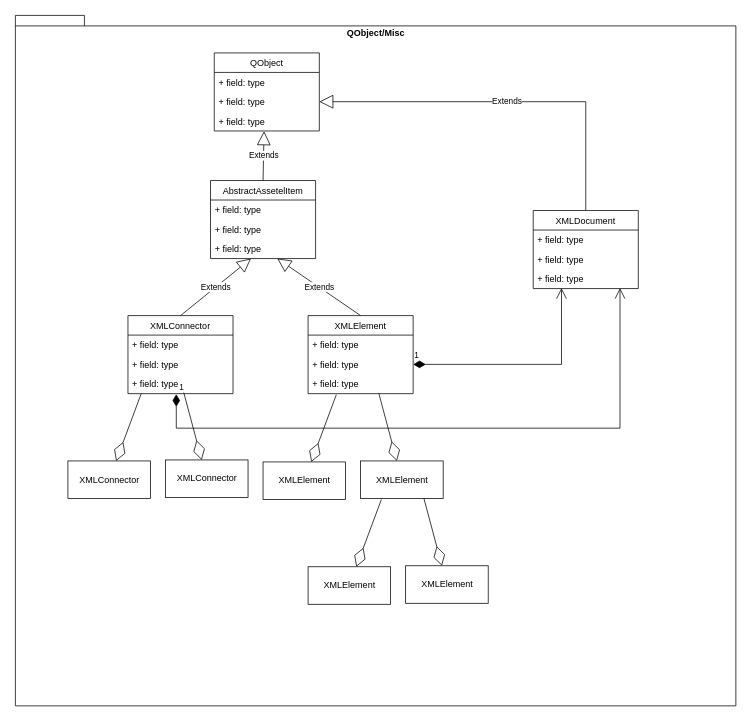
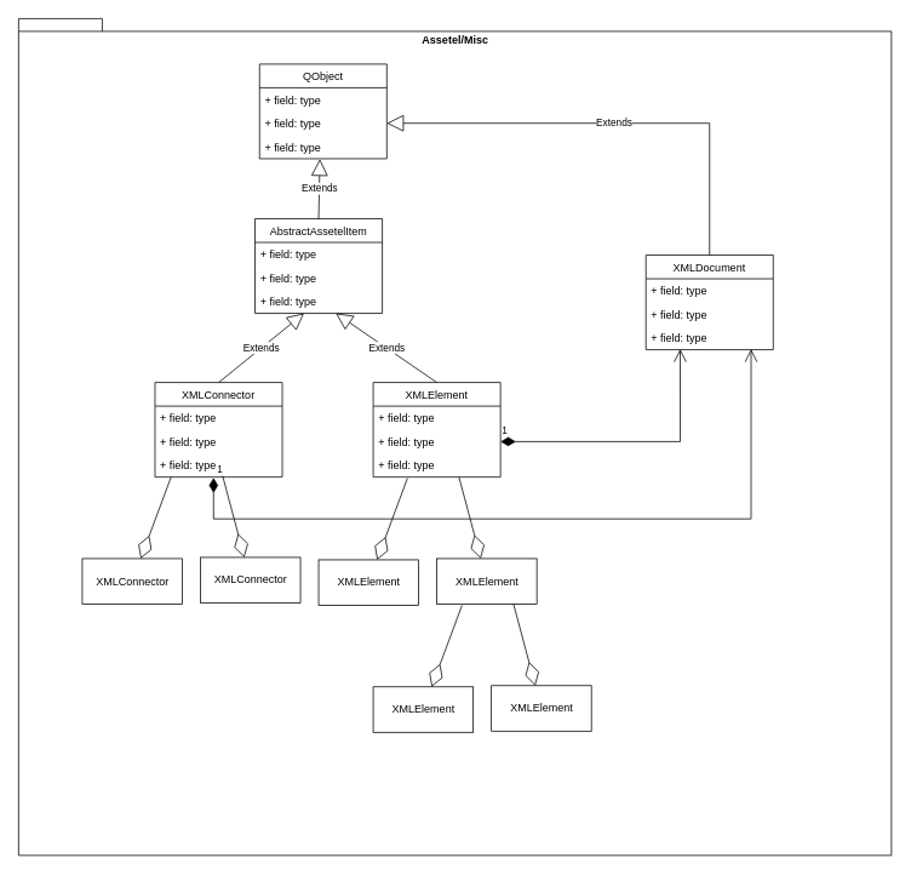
- <mxCell id="2" value="QObject/Misc" style="shape=folder;fontStyle=1;spacingTop=10;tabWidth=40;tabHeight=14;tabPosition=left;html=1;verticalAlign=top;" vertex="1" parent="1"><mxGeometry x="20" y="20" width="960" height="920" as="geometry" /></mxCell>
+ <mxCell id="2" value="Assetel/Misc" style="shape=folder;fontStyle=1;spacingTop=10;tabWidth=40;tabHeight=14;tabPosition=left;html=1;verticalAlign=top;" vertex="1" parent="1"><mxGeometry x="20" y="20" width="960" height="920" as="geometry" /></mxCell>
